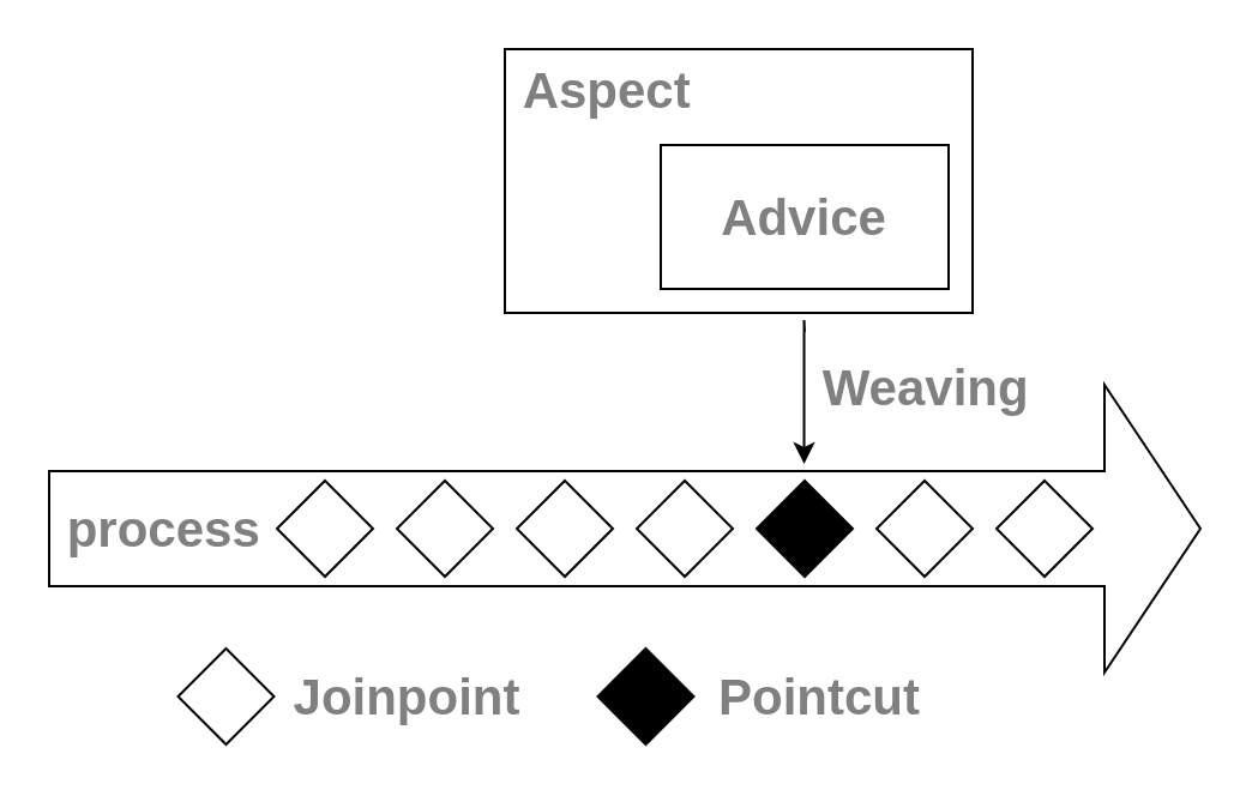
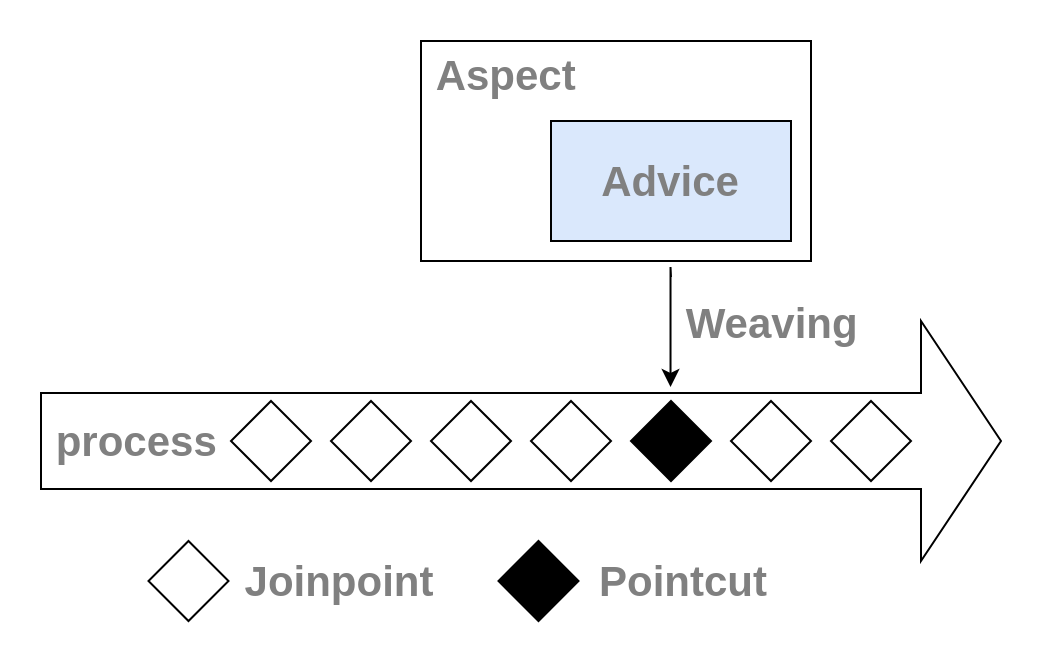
- <mxCell id="11" value="&lt;b&gt;Advice&lt;/b&gt;" style="rounded=0;whiteSpace=wrap;html=1;fontSize=21;fontColor=#808080;fillColor=#FFFFFF;" vertex="1" parent="1"><mxGeometry x="275" y="60" width="120" height="60" as="geometry" /></mxCell>
+ <mxCell id="11" value="&lt;b&gt;Advice&lt;/b&gt;" style="rounded=0;whiteSpace=wrap;html=1;fontSize=21;fontColor=#808080;fillColor=#dae8fc;" vertex="1" parent="1"><mxGeometry x="275" y="60" width="120" height="60" as="geometry" /></mxCell>
